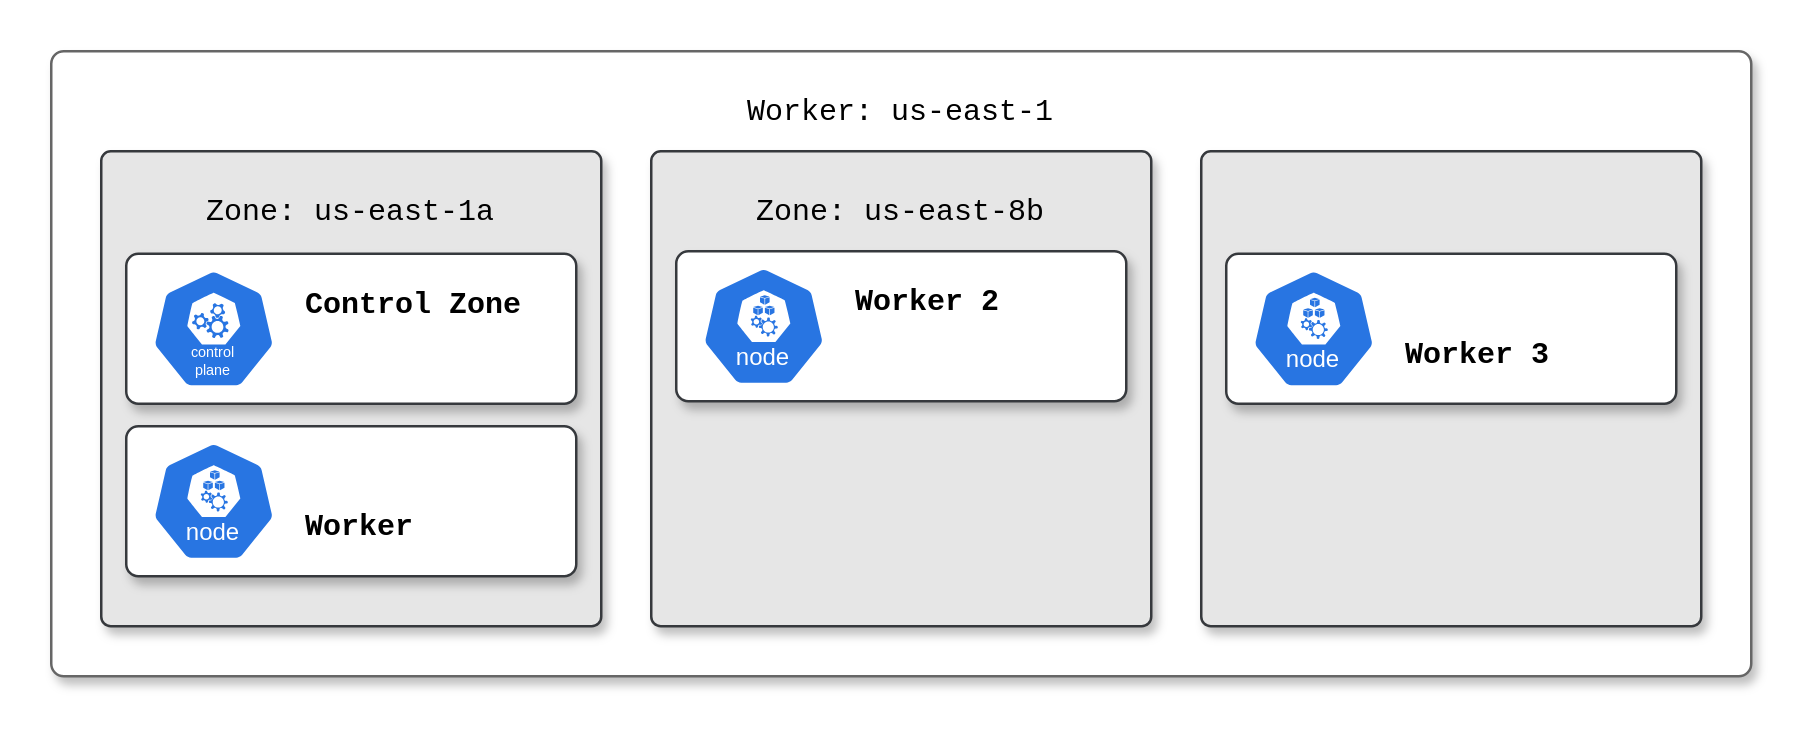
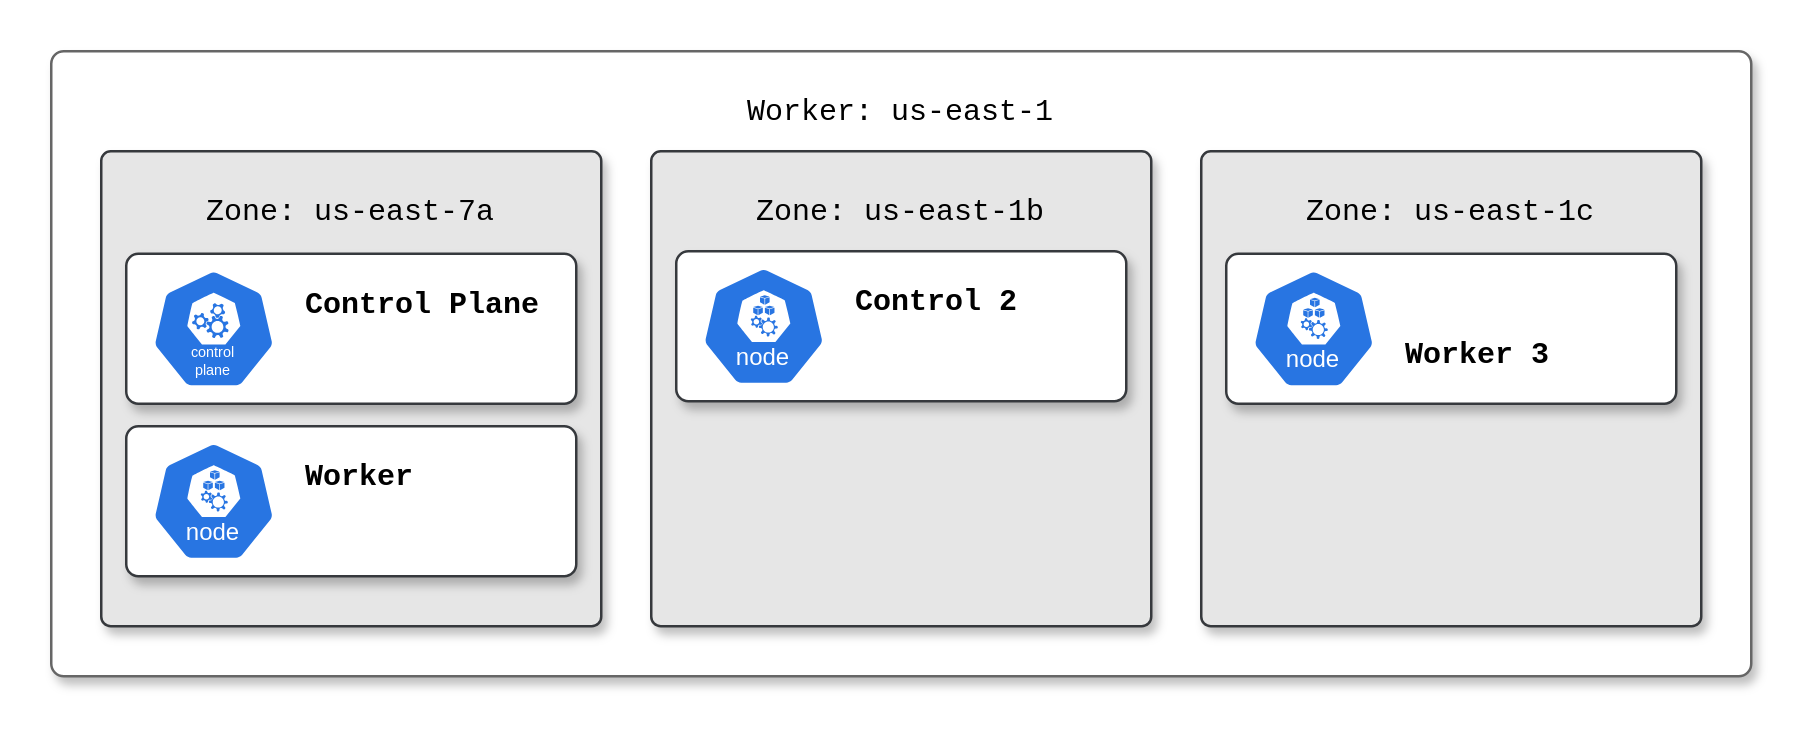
- <mxCell id="5" value="Zone: us-east-1a" style="text;html=1;align=center;verticalAlign=middle;whiteSpace=wrap;rounded=0;fontColor=#000000;fontFamily=Courier New;" parent="1" vertex="1"><mxGeometry x="70" y="70" width="140" height="30" as="geometry" /></mxCell>
+ <mxCell id="5" value="Zone: us-east-7a" style="text;html=1;align=center;verticalAlign=middle;whiteSpace=wrap;rounded=0;fontColor=#000000;fontFamily=Courier New;" parent="1" vertex="1"><mxGeometry x="70" y="70" width="140" height="30" as="geometry" /></mxCell>
- <mxCell id="7" value="Zone: us-east-8b" style="text;html=1;align=center;verticalAlign=middle;whiteSpace=wrap;rounded=0;fontColor=#000000;fontFamily=Courier New;" parent="1" vertex="1"><mxGeometry x="290" y="70" width="140" height="30" as="geometry" /></mxCell>
+ <mxCell id="7" value="Zone: us-east-1b" style="text;html=1;align=center;verticalAlign=middle;whiteSpace=wrap;rounded=0;fontColor=#000000;fontFamily=Courier New;" parent="1" vertex="1"><mxGeometry x="290" y="70" width="140" height="30" as="geometry" /></mxCell>
+ <mxCell id="9" value="Zone: us-east-1c" style="text;html=1;align=center;verticalAlign=middle;whiteSpace=wrap;rounded=0;fontColor=#000000;fontFamily=Courier New;" parent="1" vertex="1"><mxGeometry x="510" y="70" width="140" height="30" as="geometry" /></mxCell>
- <mxCell id="17" value="Worker 2" style="text;html=1;align=left;verticalAlign=middle;whiteSpace=wrap;rounded=0;fontColor=#000000;fontFamily=Courier New;fontStyle=1" parent="1" vertex="1"><mxGeometry x="340" y="106" width="100" height="30" as="geometry" /></mxCell>
+ <mxCell id="17" value="Control 2" style="text;html=1;align=left;verticalAlign=middle;whiteSpace=wrap;rounded=0;fontColor=#000000;fontFamily=Courier New;fontStyle=1" parent="1" vertex="1"><mxGeometry x="340" y="106" width="100" height="30" as="geometry" /></mxCell>
- <mxCell id="12" value="Control Zone" style="text;html=1;align=left;verticalAlign=middle;whiteSpace=wrap;rounded=0;fontColor=#000000;fontFamily=Courier New;fontStyle=1" parent="1" vertex="1"><mxGeometry x="120" y="107" width="100" height="30" as="geometry" /></mxCell>
+ <mxCell id="12" value="Control Plane" style="text;html=1;align=left;verticalAlign=middle;whiteSpace=wrap;rounded=0;fontColor=#000000;fontFamily=Courier New;fontStyle=1" parent="1" vertex="1"><mxGeometry x="120" y="107" width="100" height="30" as="geometry" /></mxCell>
- <mxCell id="14" value="Worker" style="text;html=1;align=left;verticalAlign=middle;whiteSpace=wrap;rounded=0;fontColor=#000000;fontFamily=Courier New;fontStyle=1" parent="1" vertex="1"><mxGeometry x="120" y="196" width="100" height="30" as="geometry" /></mxCell>
+ <mxCell id="14" value="Worker" style="text;html=1;align=left;verticalAlign=middle;whiteSpace=wrap;rounded=0;fontColor=#000000;fontFamily=Courier New;fontStyle=1" parent="1" vertex="1"><mxGeometry x="120" y="176" width="100" height="30" as="geometry" /></mxCell>
